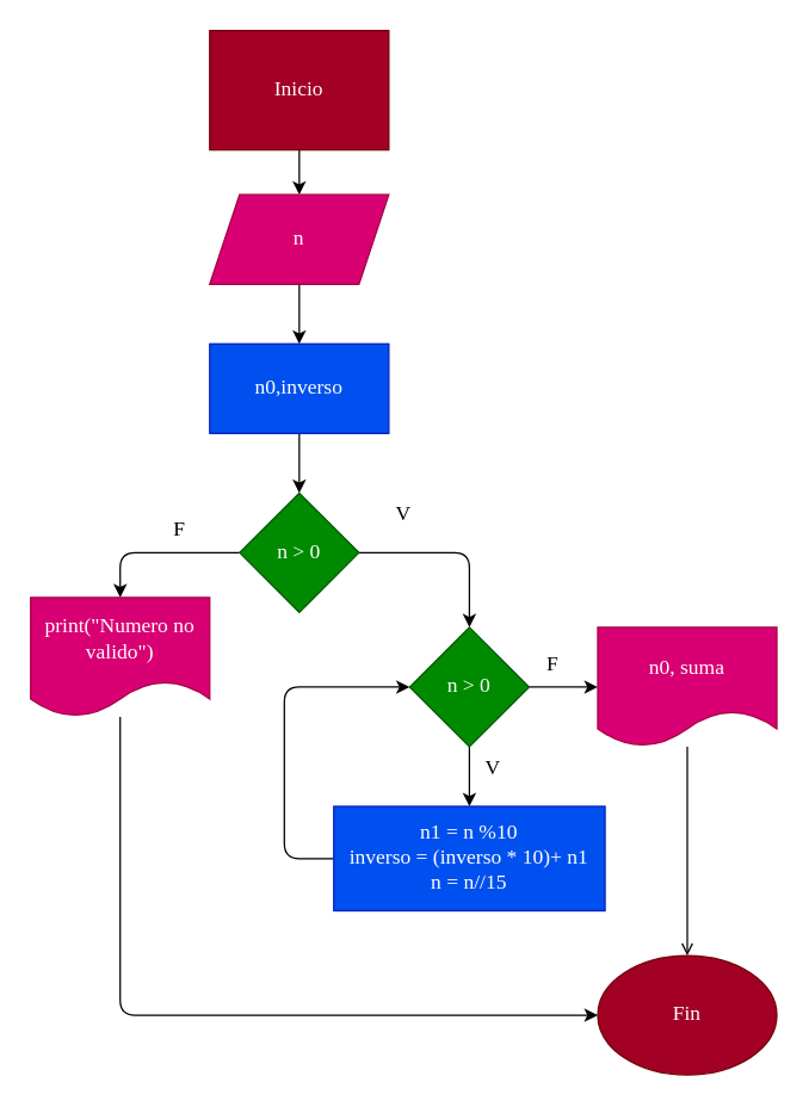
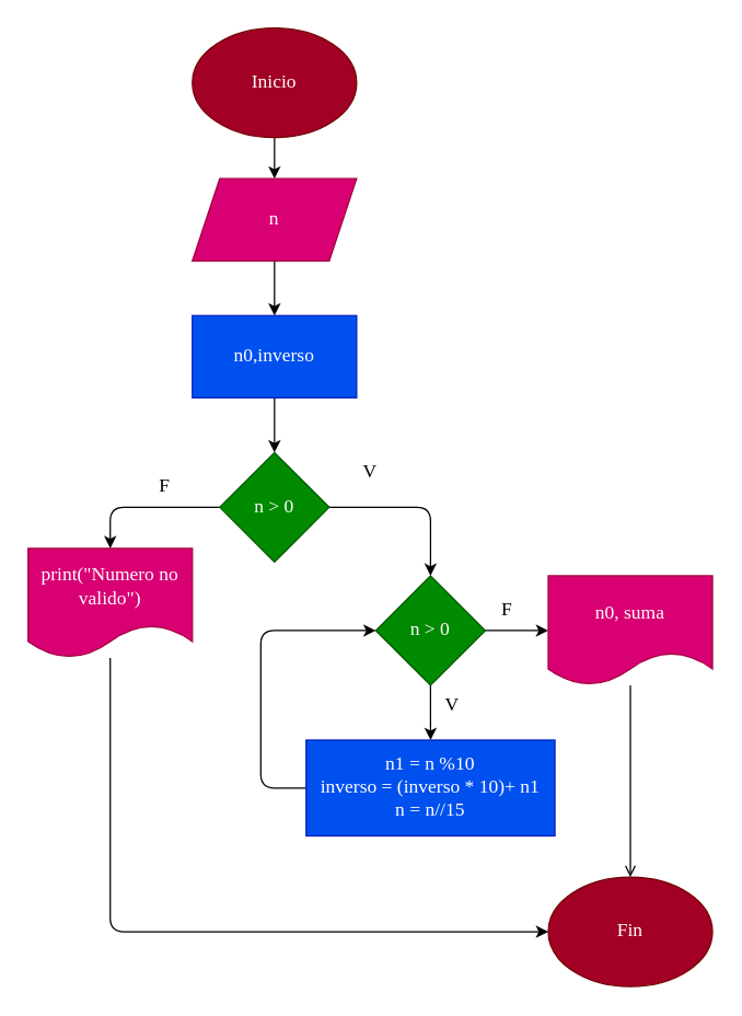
- <mxCell id="3" value="Inicio" style="whiteSpace=wrap;html=1;fontFamily=Comic Sans MS;fontSize=14;fillColor=#a20025;fontColor=#ffffff;strokeColor=#6F0000;rounded=0;" parent="1" vertex="1"><mxGeometry x="140" y="20" width="120" height="80" as="geometry" /></mxCell>
+ <mxCell id="3" value="Inicio" style="ellipse;whiteSpace=wrap;html=1;fontFamily=Comic Sans MS;fontSize=14;fillColor=#a20025;fontColor=#ffffff;strokeColor=#6F0000;" parent="1" vertex="1"><mxGeometry x="140" y="20" width="120" height="80" as="geometry" /></mxCell>
